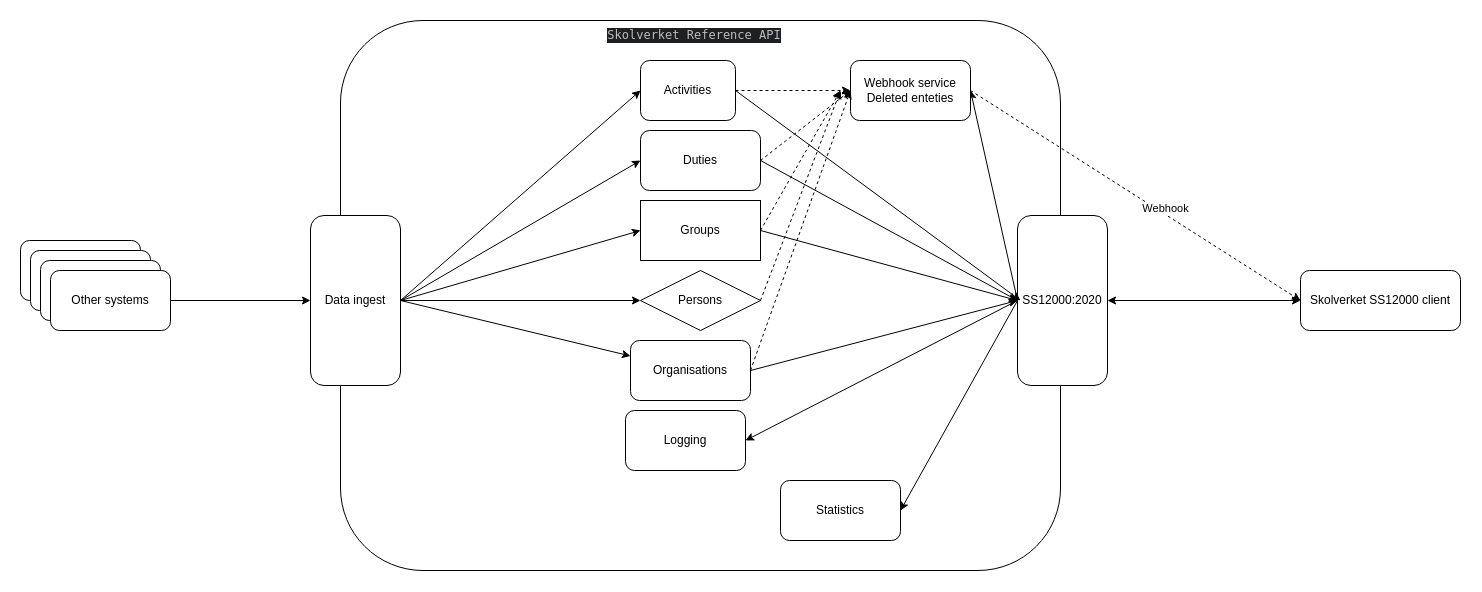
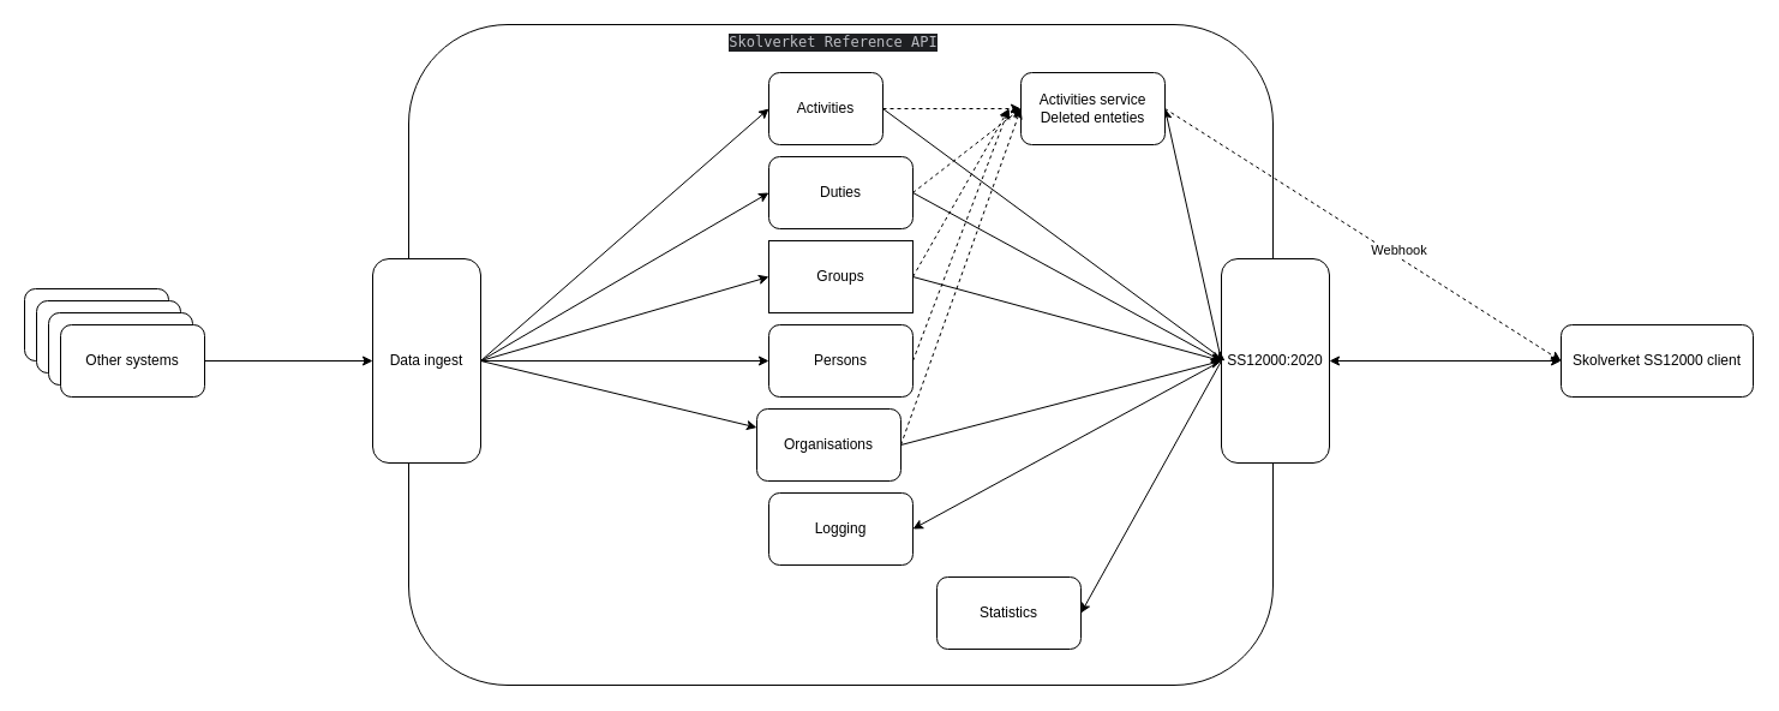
- <mxCell id="26" value="Webhook service&lt;br&gt;Deleted enteties" style="rounded=1;whiteSpace=wrap;html=1;" parent="1" vertex="1"><mxGeometry x="850" y="60" width="120" height="60" as="geometry" /></mxCell>
+ <mxCell id="26" value="Activities service&lt;br&gt;Deleted enteties" style="rounded=1;whiteSpace=wrap;html=1;" parent="1" vertex="1"><mxGeometry x="850" y="60" width="120" height="60" as="geometry" /></mxCell>
- <mxCell id="22" value="Persons" style="rhombus;whiteSpace=wrap;html=1;" parent="1" vertex="1"><mxGeometry x="640" y="270" width="120" height="60" as="geometry" /></mxCell>
+ <mxCell id="22" value="Persons" style="rounded=1;whiteSpace=wrap;html=1;" parent="1" vertex="1"><mxGeometry x="640" y="270" width="120" height="60" as="geometry" /></mxCell>
- <mxCell id="23" value="Logging" style="rounded=1;whiteSpace=wrap;html=1;" parent="1" vertex="1"><mxGeometry x="625" y="410" width="120" height="60" as="geometry" /></mxCell>
+ <mxCell id="23" value="Logging" style="rounded=1;whiteSpace=wrap;html=1;" parent="1" vertex="1"><mxGeometry x="640" y="410" width="120" height="60" as="geometry" /></mxCell>
